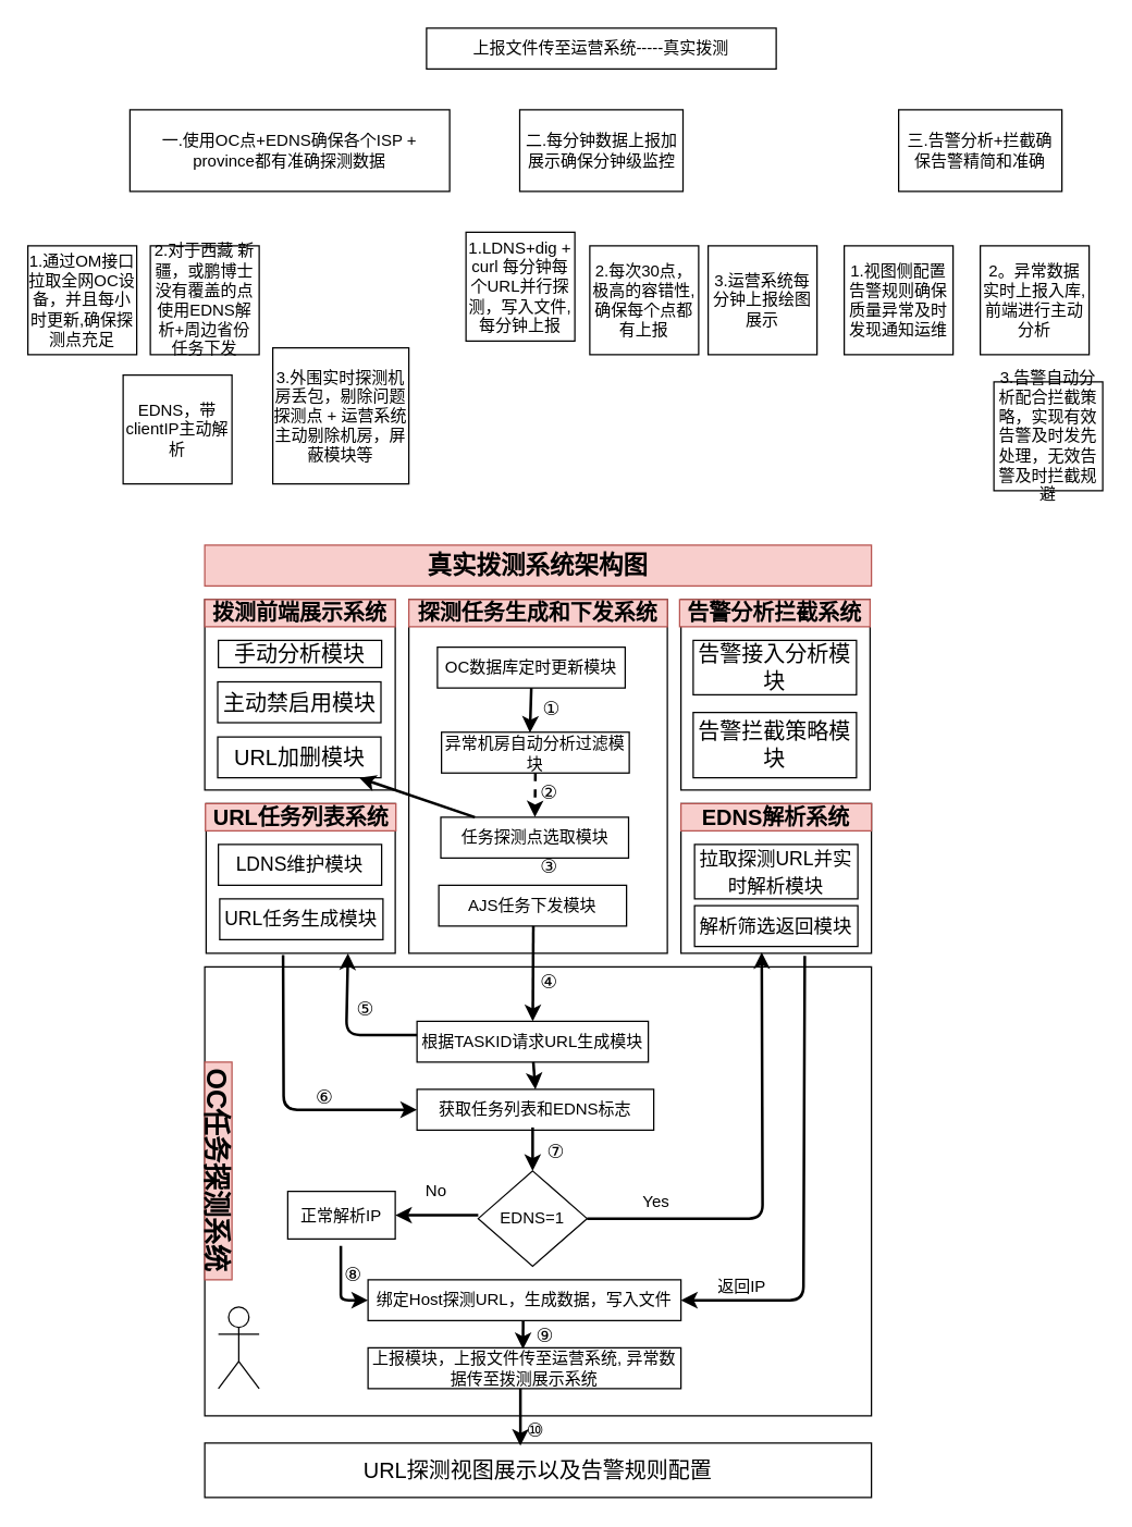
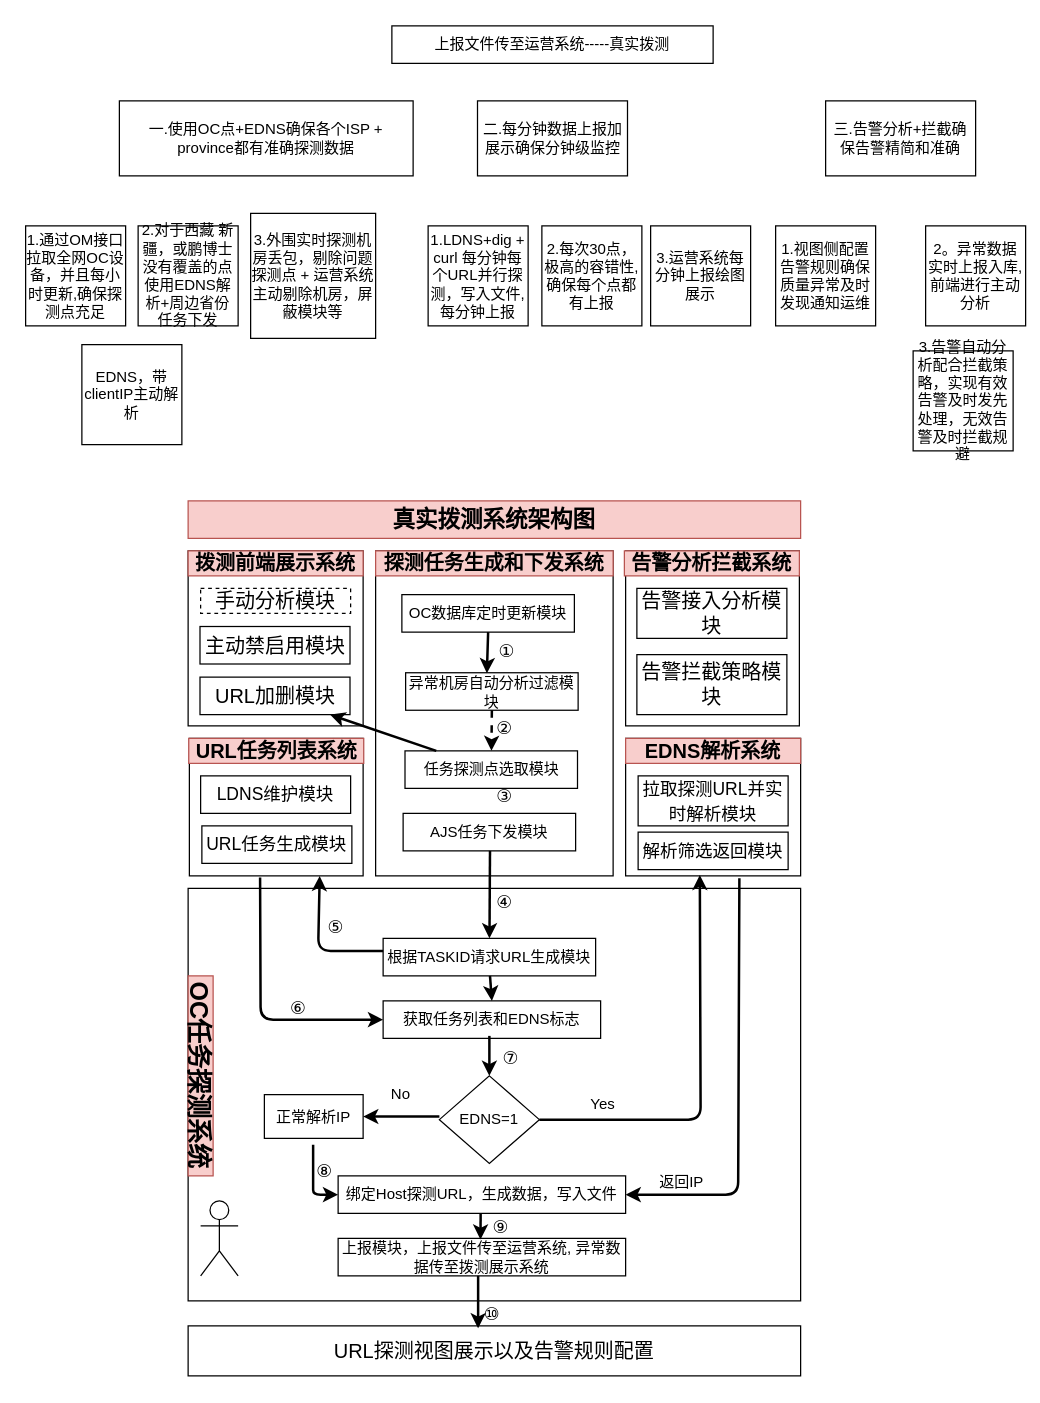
- <mxCell id="9" value="1.LDNS+dig + curl 每分钟每个URL并行探测，写入文件,每分钟上报" style="whiteSpace=wrap;html=1;aspect=fixed;" vertex="1" parent="1"><mxGeometry x="342" y="170" width="80" height="80" as="geometry" /></mxCell>
+ <mxCell id="9" value="1.LDNS+dig + curl 每分钟每个URL并行探测，写入文件,每分钟上报" style="whiteSpace=wrap;html=1;aspect=fixed;" vertex="1" parent="1"><mxGeometry x="342" y="180" width="80" height="80" as="geometry" /></mxCell>
- <mxCell id="13" value="2。异常数据实时上报入库,前端进行主动分析" style="whiteSpace=wrap;html=1;aspect=fixed;" vertex="1" parent="1"><mxGeometry x="720" y="180" width="80" height="80" as="geometry" /></mxCell>
+ <mxCell id="13" value="2。异常数据实时上报入库,前端进行主动分析" style="whiteSpace=wrap;html=1;aspect=fixed;" vertex="1" parent="1"><mxGeometry x="740" y="180" width="80" height="80" as="geometry" /></mxCell>
- <mxCell id="8" value="3.外围实时探测机房丢包，剔除问题探测点 + 运营系统主动剔除机房，屏蔽模块等" style="whiteSpace=wrap;html=1;aspect=fixed;" vertex="1" parent="1"><mxGeometry x="200" y="255" width="100" height="100" as="geometry" /></mxCell>
+ <mxCell id="8" value="3.外围实时探测机房丢包，剔除问题探测点 + 运营系统主动剔除机房，屏蔽模块等" style="whiteSpace=wrap;html=1;aspect=fixed;" vertex="1" parent="1"><mxGeometry x="200" y="170" width="100" height="100" as="geometry" /></mxCell>
- <mxCell id="15" value="EDNS，带clientIP主动解析" style="whiteSpace=wrap;html=1;aspect=fixed;" vertex="1" parent="1"><mxGeometry x="90" y="275" width="80" height="80" as="geometry" /></mxCell>
+ <mxCell id="15" value="EDNS，带clientIP主动解析" style="whiteSpace=wrap;html=1;aspect=fixed;" vertex="1" parent="1"><mxGeometry x="65" y="275" width="80" height="80" as="geometry" /></mxCell>
- <mxCell id="44" value="手动分析模块" style="rounded=0;whiteSpace=wrap;html=1;fontSize=16;" vertex="1" parent="1"><mxGeometry x="160" y="470" width="120" height="20" as="geometry" /></mxCell>
+ <mxCell id="44" value="手动分析模块" style="rounded=0;whiteSpace=wrap;html=1;fontSize=16;dashed=1;" vertex="1" parent="1"><mxGeometry x="160" y="470" width="120" height="20" as="geometry" /></mxCell>
